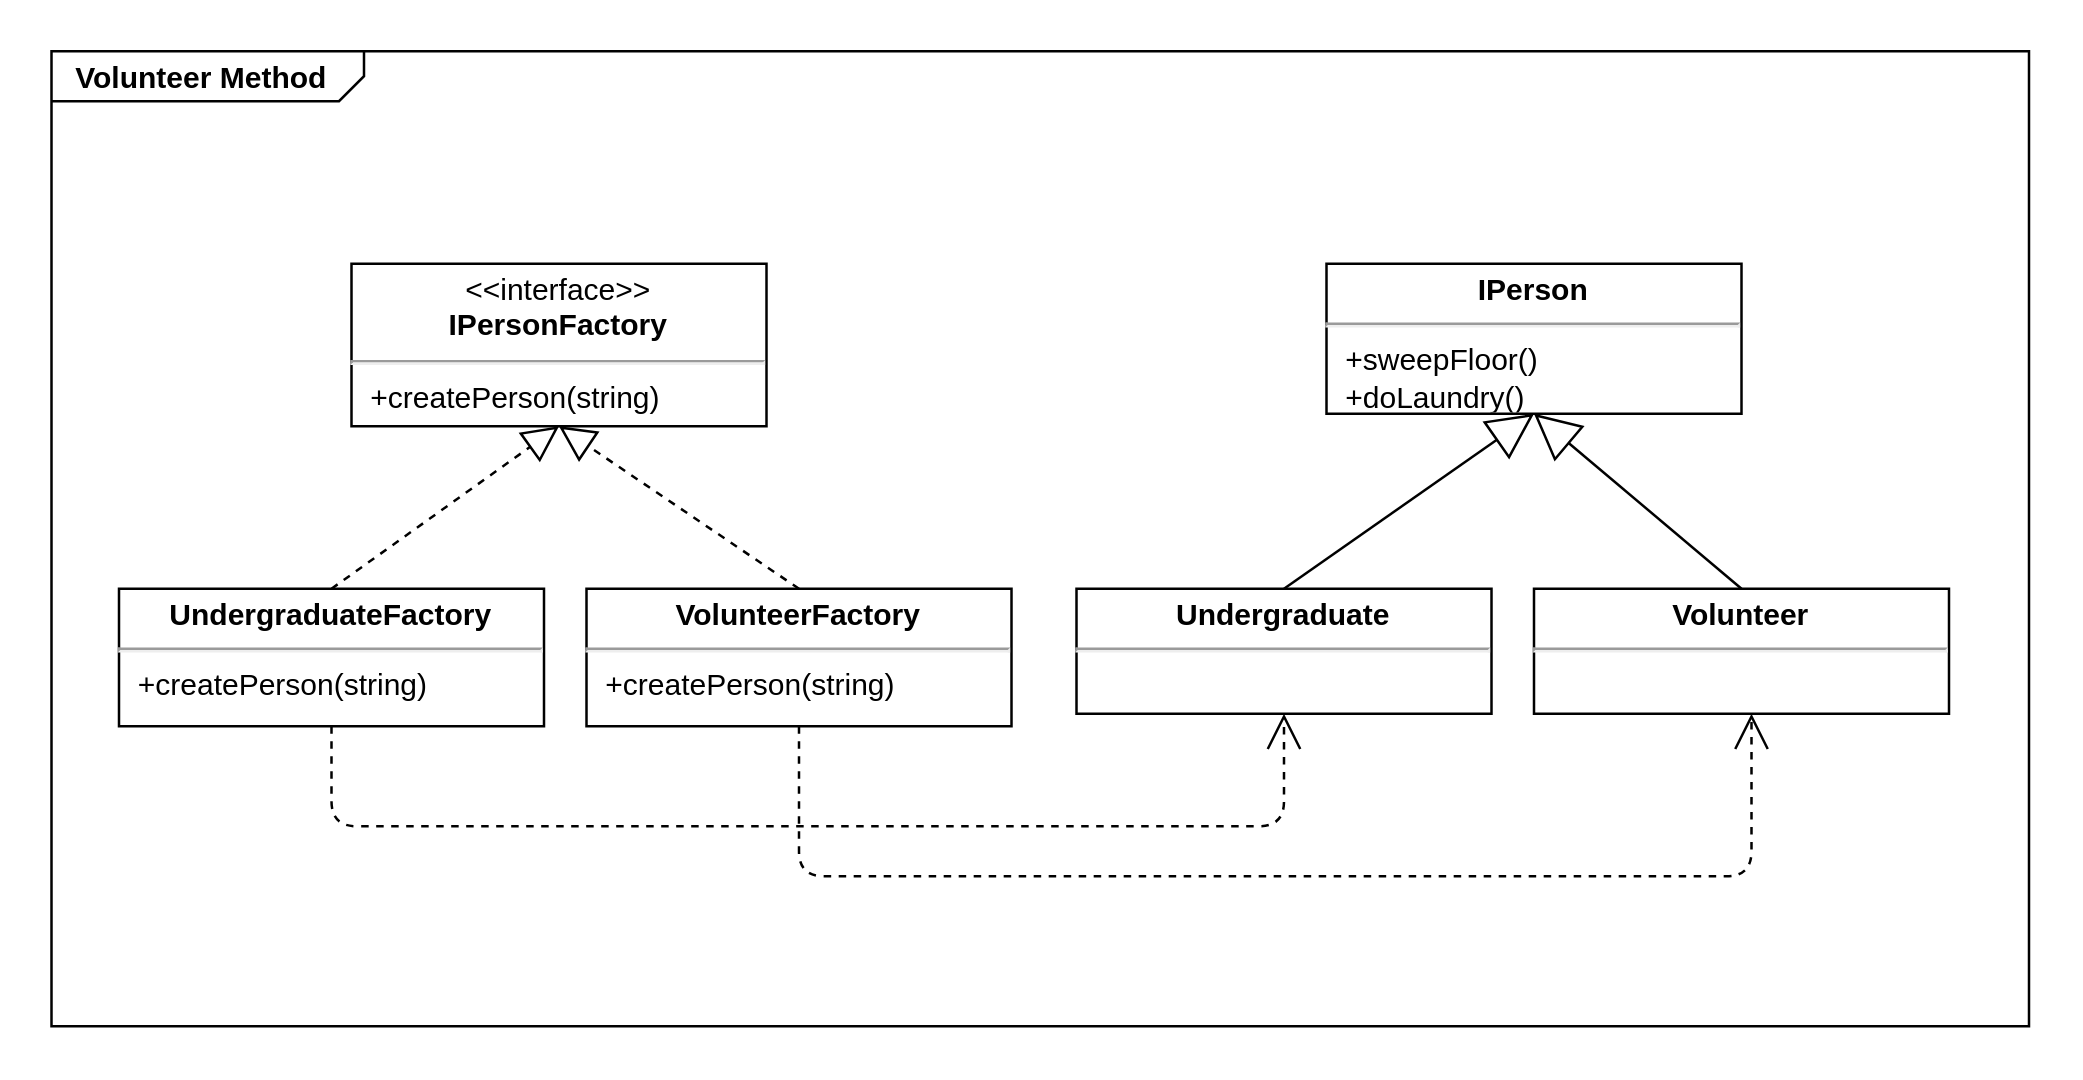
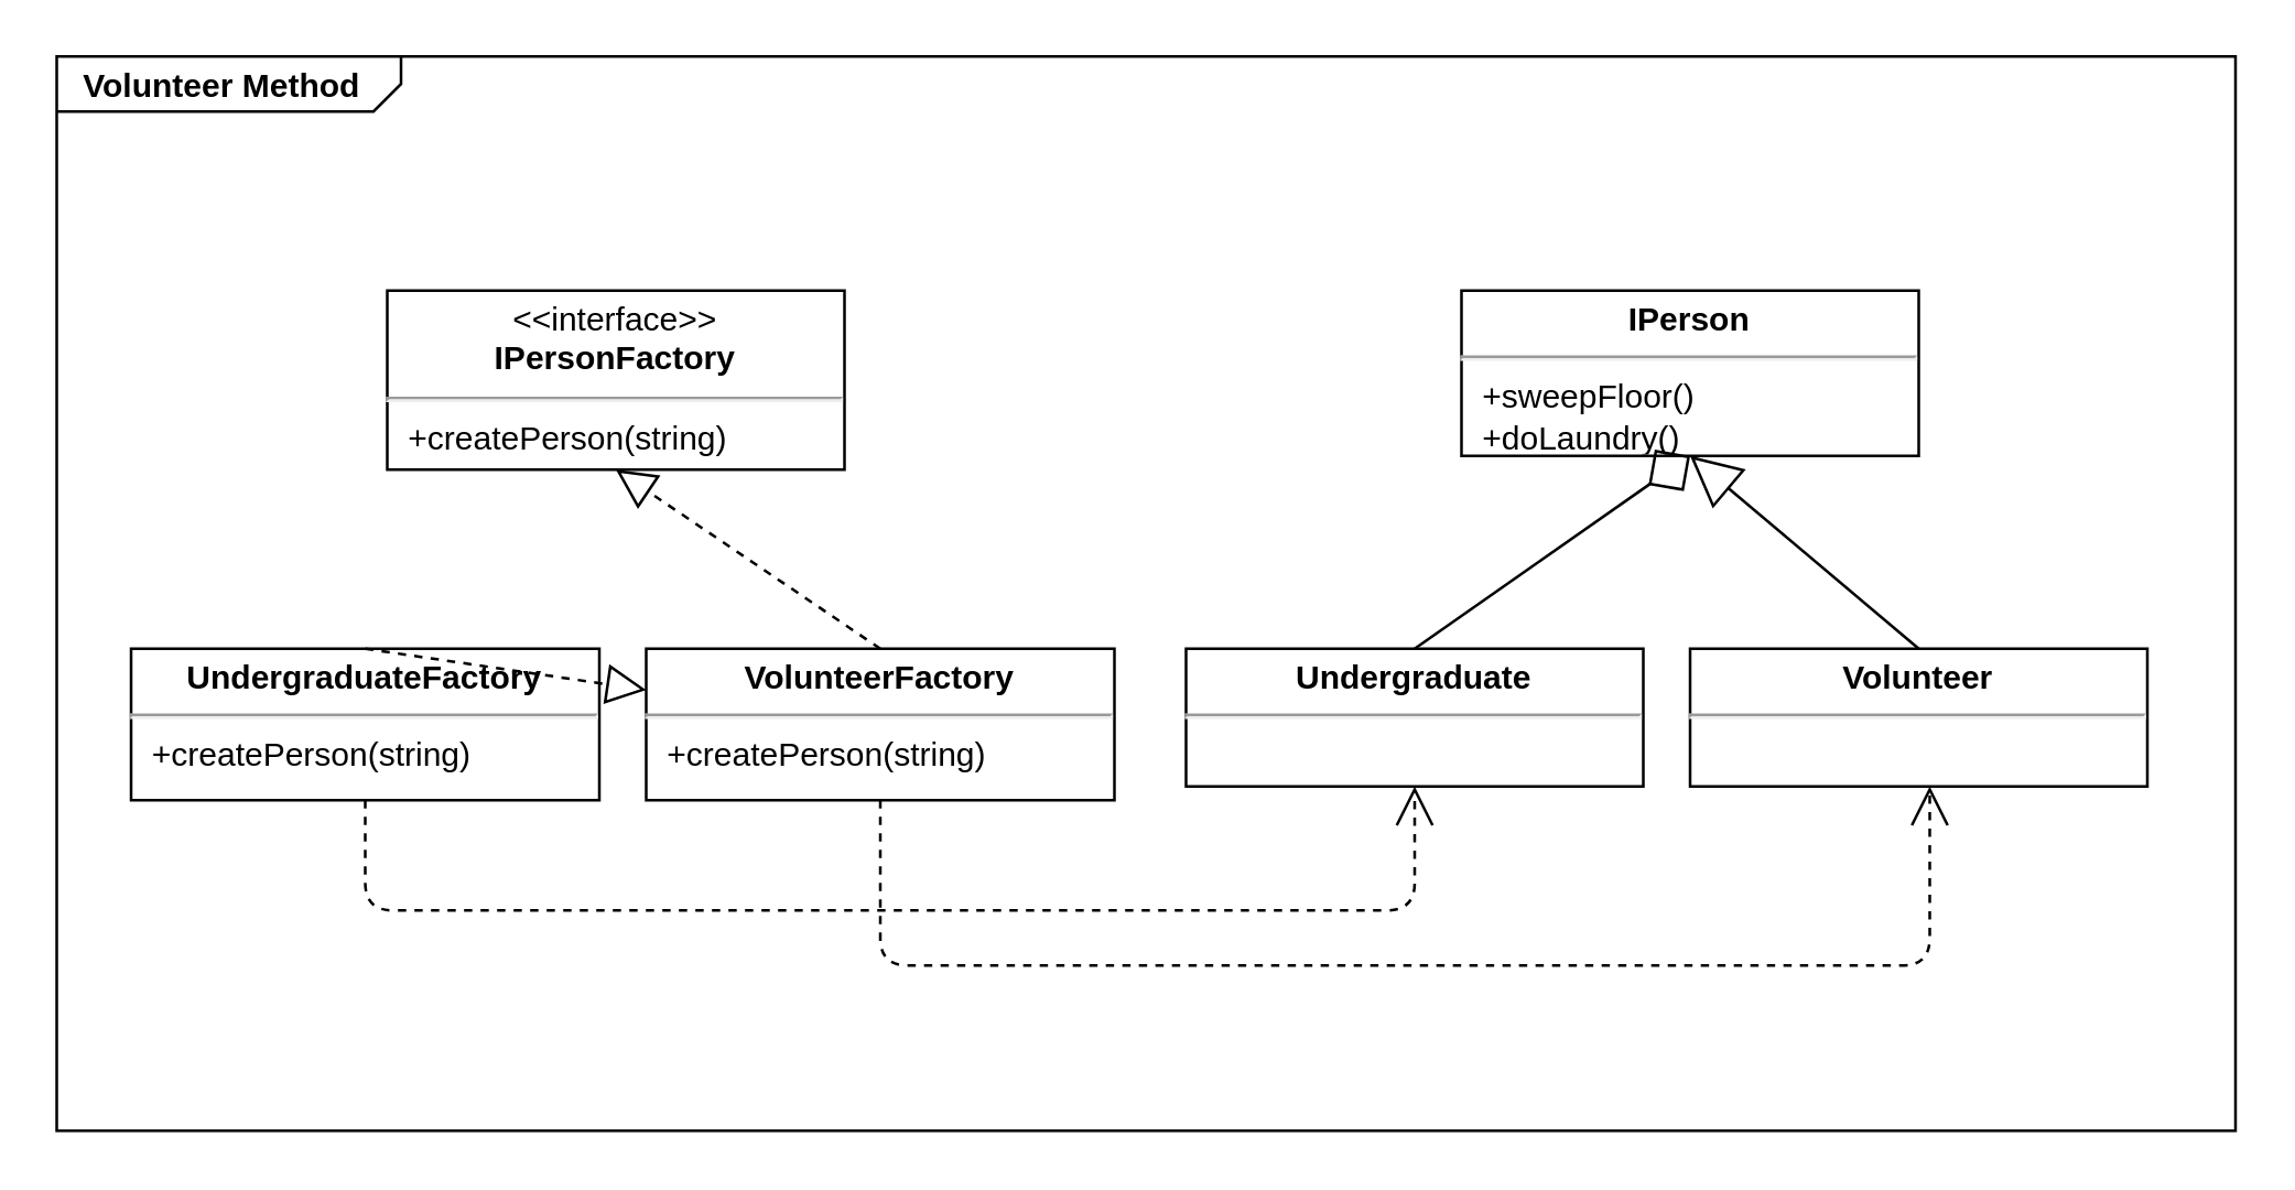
- <mxCell id="9" value="" style="endArrow=block;endSize=16;endFill=0;html=1;exitX=0.5;exitY=0;exitDx=0;exitDy=0;entryX=0.5;entryY=1;entryDx=0;entryDy=0;" edge="1" parent="1" source="10" target="8"><mxGeometry x="0.375" y="-90" width="160" relative="1" as="geometry"><mxPoint x="450" y="191.5" as="sourcePoint" /><mxPoint x="610" y="192" as="targetPoint" /><mxPoint as="offset" /></mxGeometry></mxCell>
+ <mxCell id="9" value="" style="endArrow=diamond;endSize=16;endFill=0;html=1;exitX=0.5;exitY=0;exitDx=0;exitDy=0;entryX=0.5;entryY=1;entryDx=0;entryDy=0;" edge="1" parent="1" source="10" target="8"><mxGeometry x="0.375" y="-90" width="160" relative="1" as="geometry"><mxPoint x="450" y="191.5" as="sourcePoint" /><mxPoint x="610" y="192" as="targetPoint" /><mxPoint as="offset" /></mxGeometry></mxCell>
- <mxCell id="5" value="" style="endArrow=block;dashed=1;endFill=0;endSize=12;html=1;exitX=0.5;exitY=0;exitDx=0;exitDy=0;entryX=0.5;entryY=1;entryDx=0;entryDy=0;" parent="1" source="4" target="3" edge="1"><mxGeometry width="160" relative="1" as="geometry"><mxPoint x="-63.5" y="165" as="sourcePoint" /><mxPoint x="223.5" y="185" as="targetPoint" /></mxGeometry></mxCell>
+ <mxCell id="5" value="" style="endArrow=block;dashed=1;endFill=0;endSize=12;html=1;exitX=0.5;exitY=0;exitDx=0;exitDy=0;" parent="1" source="4" target="7" edge="1"><mxGeometry width="160" relative="1" as="geometry"><mxPoint x="-63.5" y="165" as="sourcePoint" /><mxPoint x="223.5" y="185" as="targetPoint" /></mxGeometry></mxCell>
